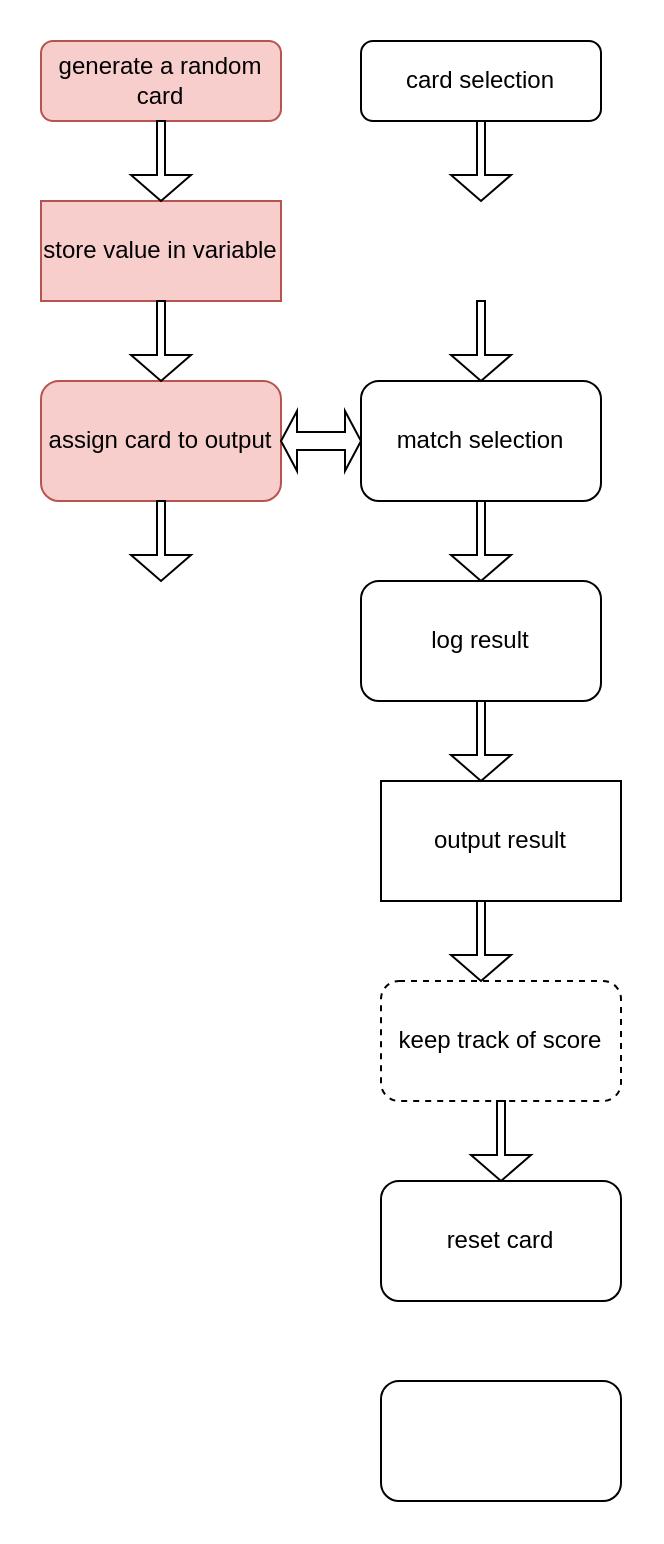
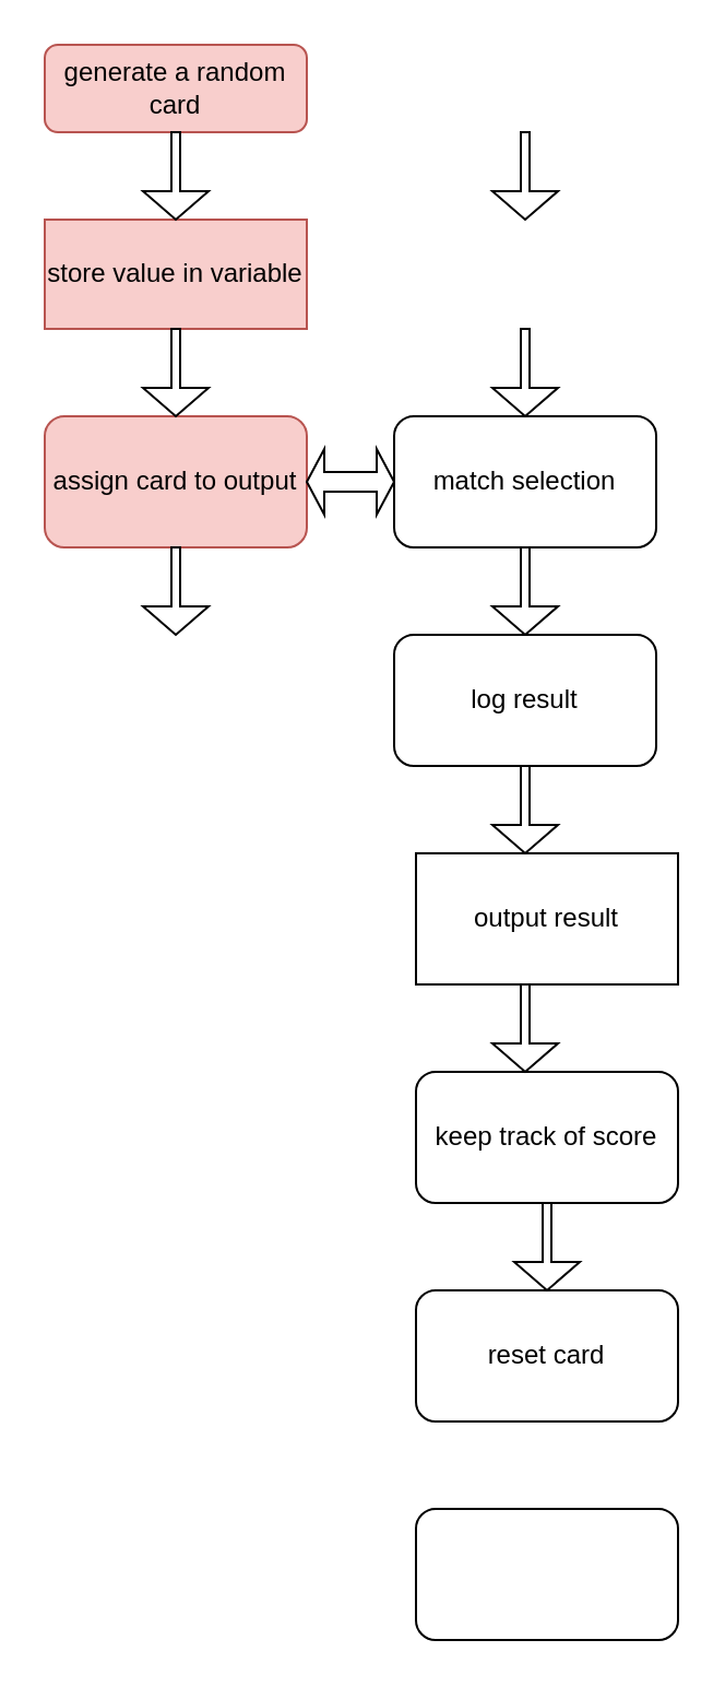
- <mxCell id="7" value="card selection" style="rounded=1;whiteSpace=wrap;html=1;fontSize=12;glass=0;strokeWidth=1;shadow=0;" parent="1" vertex="1"><mxGeometry x="180" y="20" width="120" height="40" as="geometry" /></mxCell>
- <mxCell id="18" value="keep track of score" style="rounded=1;whiteSpace=wrap;html=1;fontSize=12;glass=0;strokeWidth=1;shadow=0;dashed=1;" vertex="1" parent="1"><mxGeometry x="190" y="490" width="120" height="60" as="geometry" /></mxCell>
+ <mxCell id="18" value="keep track of score" style="rounded=1;whiteSpace=wrap;html=1;fontSize=12;glass=0;strokeWidth=1;shadow=0;" vertex="1" parent="1"><mxGeometry x="190" y="490" width="120" height="60" as="geometry" /></mxCell>
